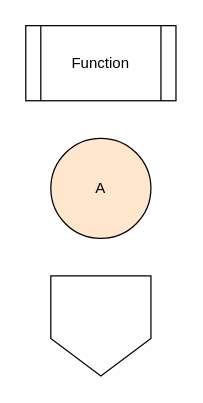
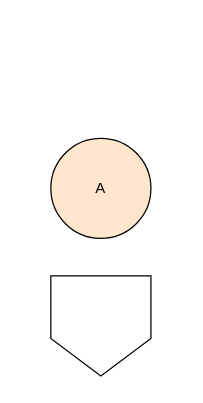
- <mxCell id="2" value="Function" style="shape=process;whiteSpace=wrap;html=1;backgroundOutline=1;" parent="1" vertex="1"><mxGeometry x="20" y="20" width="120" height="60" as="geometry" /></mxCell>
